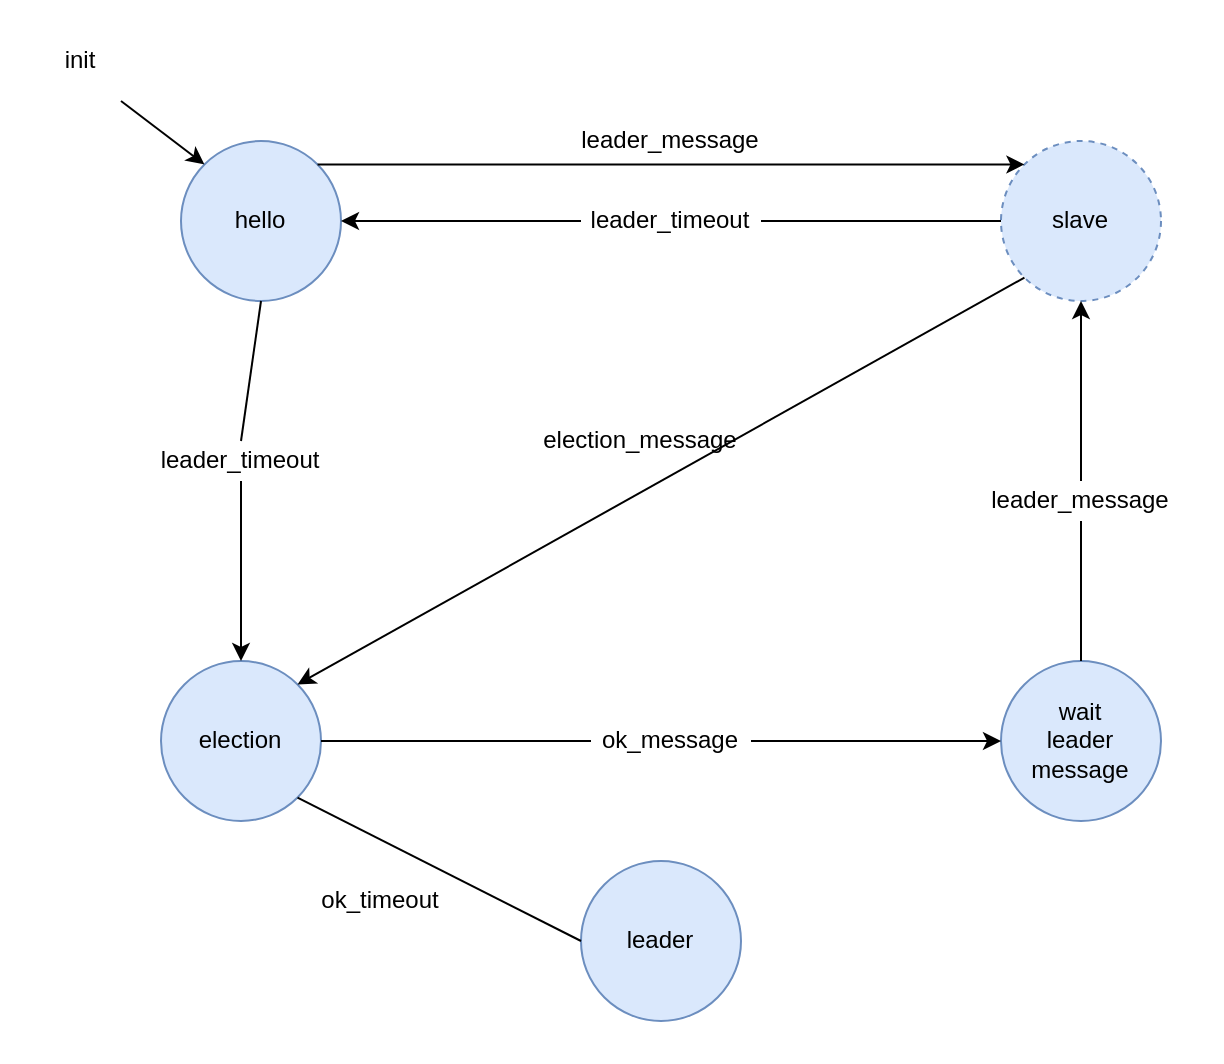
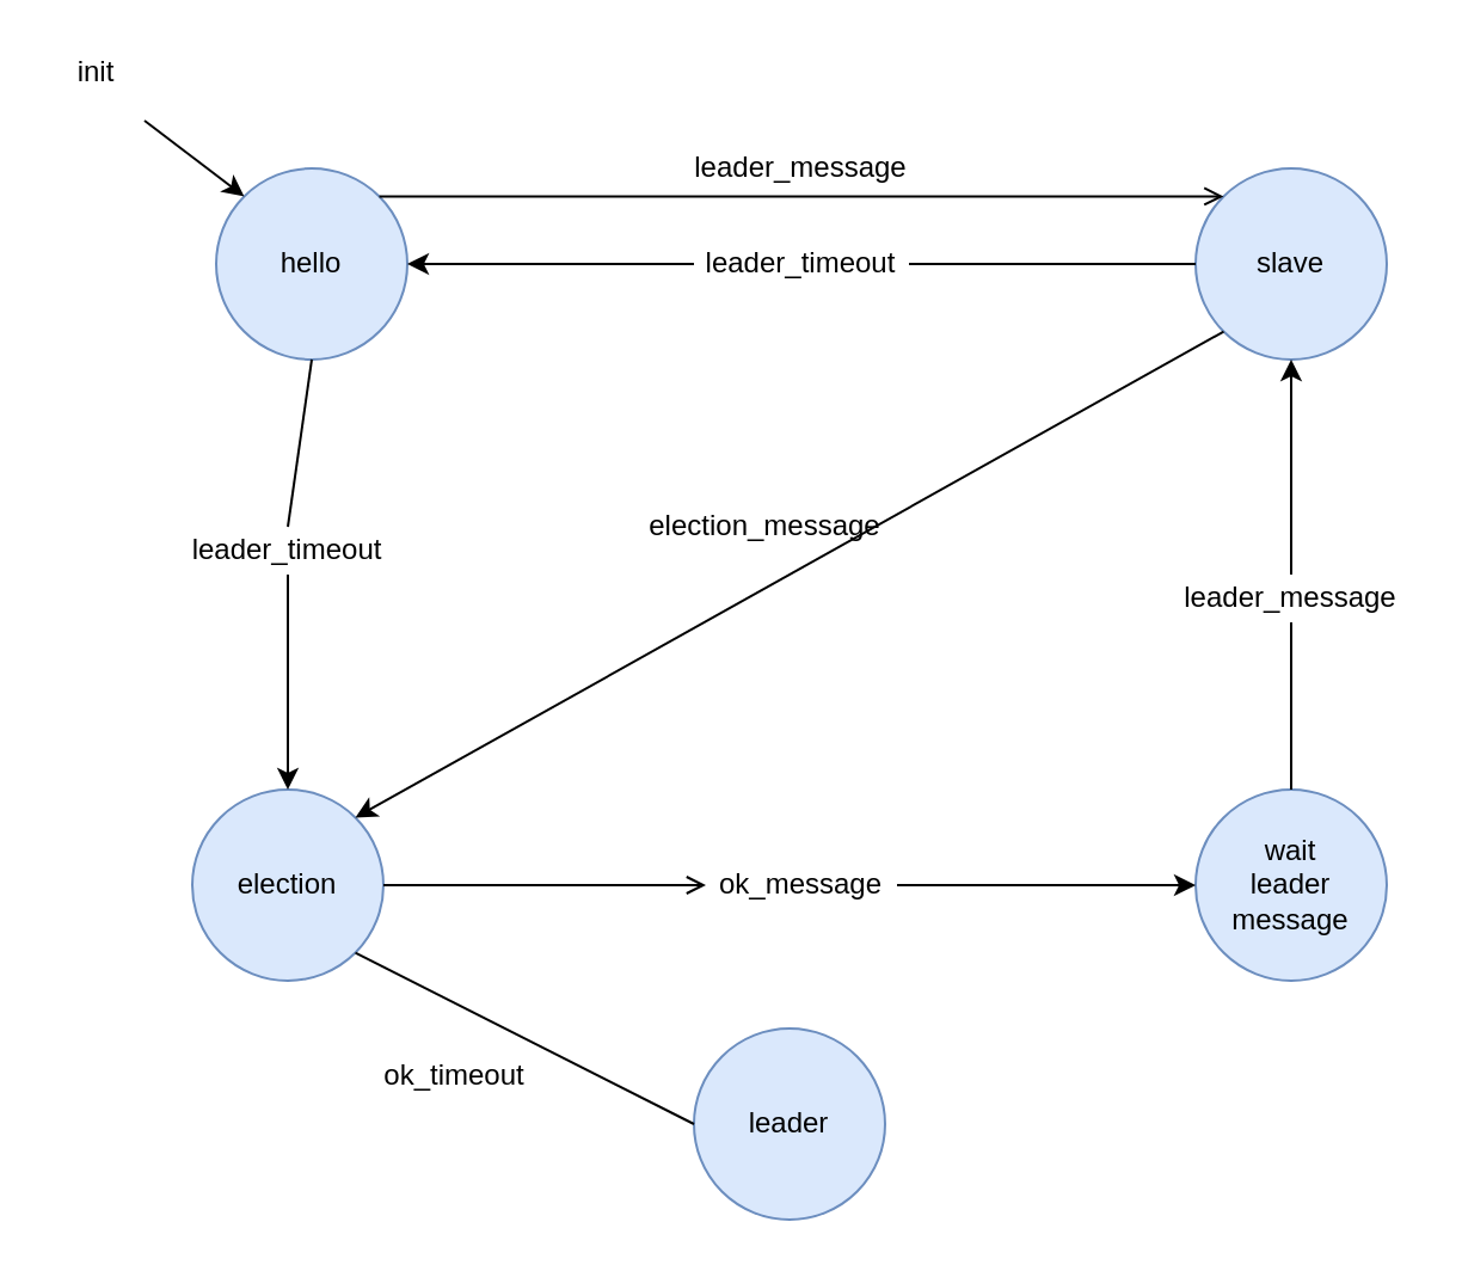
- <mxCell id="7" value="" style="endArrow=classic;html=1;exitX=1;exitY=0;exitDx=0;exitDy=0;entryX=0;entryY=0;entryDx=0;entryDy=0;" edge="1" parent="1" source="2" target="4"><mxGeometry width="50" height="50" relative="1" as="geometry"><mxPoint x="350" y="370" as="sourcePoint" /><mxPoint x="400" y="320" as="targetPoint" /></mxGeometry></mxCell>
+ <mxCell id="7" value="" style="endArrow=open;html=1;exitX=1;exitY=0;exitDx=0;exitDy=0;entryX=0;entryY=0;entryDx=0;entryDy=0;" edge="1" parent="1" source="2" target="4"><mxGeometry width="50" height="50" relative="1" as="geometry"><mxPoint x="350" y="370" as="sourcePoint" /><mxPoint x="400" y="320" as="targetPoint" /></mxGeometry></mxCell>
- <mxCell id="4" value="slave" style="ellipse;whiteSpace=wrap;html=1;aspect=fixed;fillColor=#dae8fc;strokeColor=#6c8ebf;dashed=1;" vertex="1" parent="1"><mxGeometry x="500" y="70" width="80" height="80" as="geometry" /></mxCell>
+ <mxCell id="4" value="slave" style="ellipse;whiteSpace=wrap;html=1;aspect=fixed;fillColor=#dae8fc;strokeColor=#6c8ebf;" vertex="1" parent="1"><mxGeometry x="500" y="70" width="80" height="80" as="geometry" /></mxCell>
- <mxCell id="25" value="" style="endArrow=none;html=1;exitX=1;exitY=0.5;exitDx=0;exitDy=0;entryX=0;entryY=0.5;entryDx=0;entryDy=0;" edge="1" parent="1" source="3" target="24"><mxGeometry width="50" height="50" relative="1" as="geometry"><mxPoint x="160" y="370" as="sourcePoint" /><mxPoint x="500" y="370" as="targetPoint" /></mxGeometry></mxCell>
+ <mxCell id="25" value="" style="endArrow=open;html=1;exitX=1;exitY=0.5;exitDx=0;exitDy=0;entryX=0;entryY=0.5;entryDx=0;entryDy=0;" edge="1" parent="1" source="3" target="24"><mxGeometry width="50" height="50" relative="1" as="geometry"><mxPoint x="160" y="370" as="sourcePoint" /><mxPoint x="500" y="370" as="targetPoint" /></mxGeometry></mxCell>
